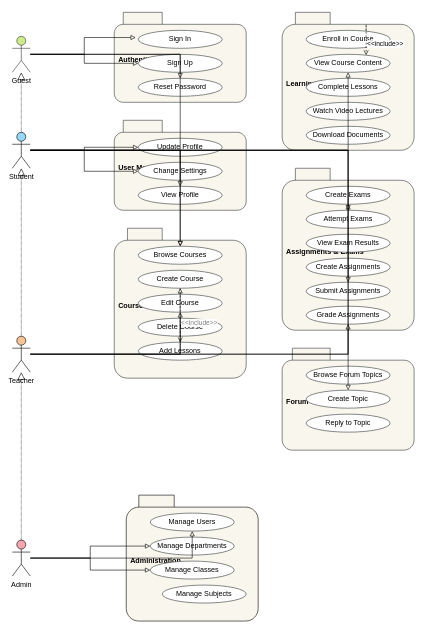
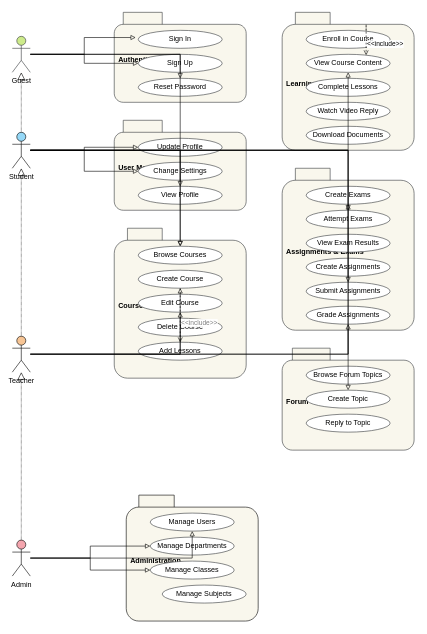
- <mxCell id="31" value="Watch Video Lectures" style="ellipse;whiteSpace=wrap;html=1;fillColor=#ffffff;strokeColor=#36393d;" parent="27" vertex="1"><mxGeometry x="40" y="150" width="140" height="30" as="geometry" /></mxCell>
+ <mxCell id="31" value="Watch Video Reply" style="ellipse;whiteSpace=wrap;html=1;fillColor=#ffffff;strokeColor=#36393d;" parent="27" vertex="1"><mxGeometry x="40" y="150" width="140" height="30" as="geometry" /></mxCell>
